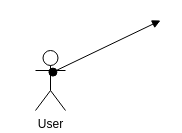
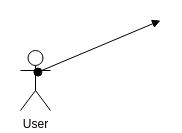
- <mxCell id="2" value="User" style="shape=umlActor;verticalLabelPosition=bottom;verticalAlign=top;html=1;" vertex="1" parent="1"><mxGeometry x="35" y="50" width="30" height="60" as="geometry" /></mxCell>
+ <mxCell id="2" value="User" style="shape=umlActor;verticalLabelPosition=bottom;verticalAlign=top;html=1;" vertex="1" parent="1"><mxGeometry x="20" y="50" width="30" height="60" as="geometry" /></mxCell>
